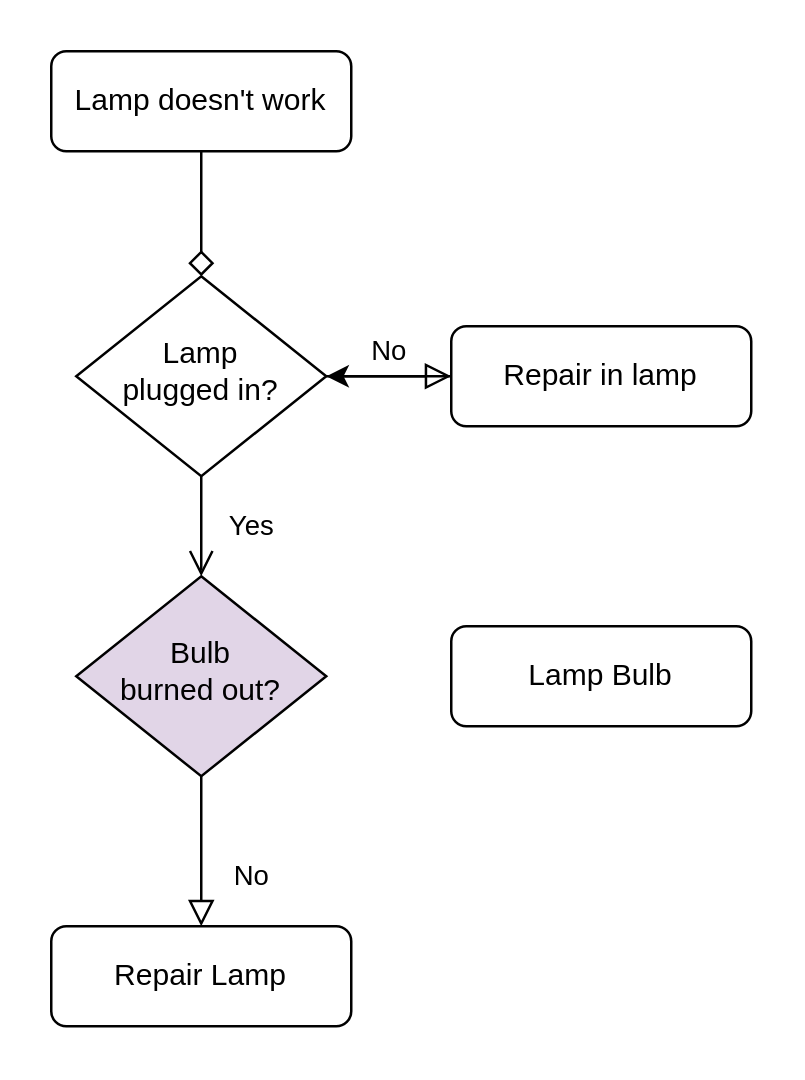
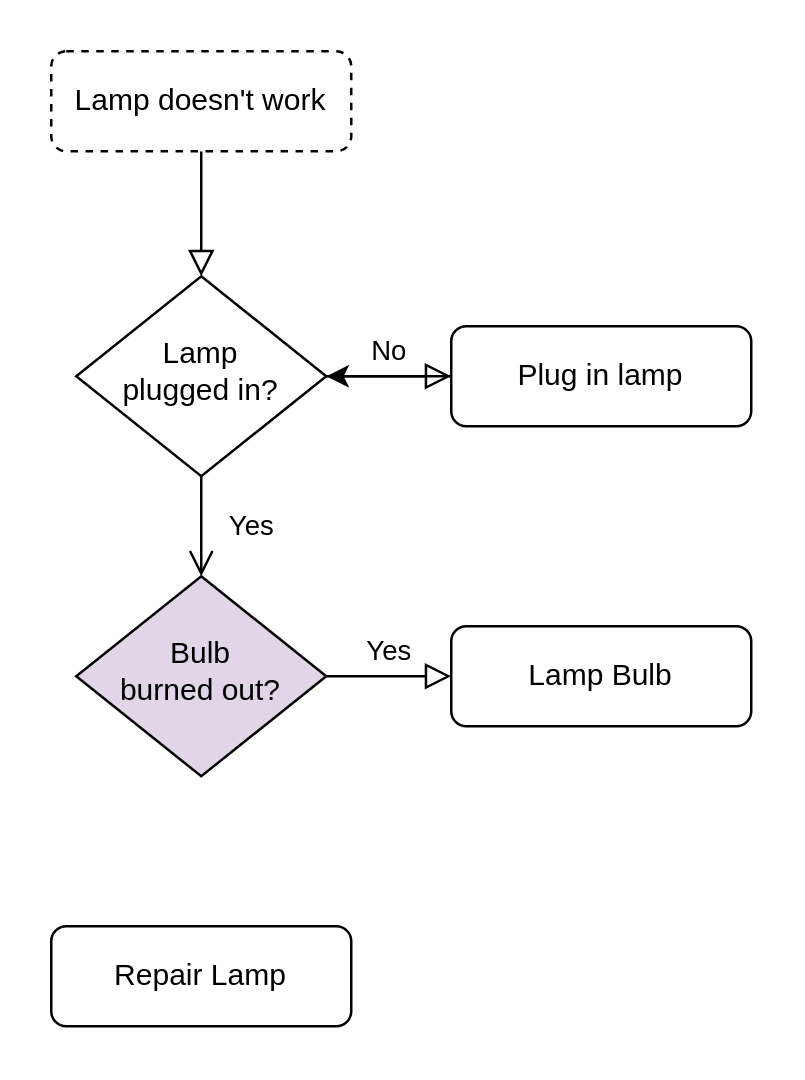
- <mxCell id="3" value="Lamp doesn't work" style="rounded=1;whiteSpace=wrap;html=1;fontSize=12;glass=0;strokeWidth=1;shadow=0;" parent="1" vertex="1"><mxGeometry x="20" y="20" width="120" height="40" as="geometry" /></mxCell>
+ <mxCell id="3" value="Lamp doesn't work" style="rounded=1;whiteSpace=wrap;html=1;fontSize=12;glass=0;strokeWidth=1;shadow=0;dashed=1;" parent="1" vertex="1"><mxGeometry x="20" y="20" width="120" height="40" as="geometry" /></mxCell>
- <mxCell id="2" value="" style="rounded=0;html=1;jettySize=auto;orthogonalLoop=1;fontSize=11;endArrow=diamond;endFill=0;endSize=8;strokeWidth=1;shadow=0;labelBackgroundColor=none;edgeStyle=orthogonalEdgeStyle;" parent="1" source="3" target="6" edge="1"><mxGeometry relative="1" as="geometry" /></mxCell>
+ <mxCell id="2" value="" style="rounded=0;html=1;jettySize=auto;orthogonalLoop=1;fontSize=11;endArrow=block;endFill=0;endSize=8;strokeWidth=1;shadow=0;labelBackgroundColor=none;edgeStyle=orthogonalEdgeStyle;" parent="1" source="3" target="6" edge="1"><mxGeometry relative="1" as="geometry" /></mxCell>
- <mxCell id="8" value="Repair in lamp" style="rounded=1;whiteSpace=wrap;html=1;fontSize=12;glass=0;strokeWidth=1;shadow=0;" parent="1" vertex="1"><mxGeometry x="180" y="130" width="120" height="40" as="geometry" /></mxCell>
+ <mxCell id="8" value="Plug in lamp" style="rounded=1;whiteSpace=wrap;html=1;fontSize=12;glass=0;strokeWidth=1;shadow=0;" parent="1" vertex="1"><mxGeometry x="180" y="130" width="120" height="40" as="geometry" /></mxCell>
+ <mxCell id="10" value="Yes" style="edgeStyle=orthogonalEdgeStyle;rounded=0;html=1;jettySize=auto;orthogonalLoop=1;fontSize=11;endArrow=block;endFill=0;endSize=8;strokeWidth=1;shadow=0;labelBackgroundColor=none;" parent="1" source="11" target="13" edge="1"><mxGeometry y="10" relative="1" as="geometry"><mxPoint as="offset" /></mxGeometry></mxCell>
- <mxCell id="9" value="No" style="rounded=0;html=1;jettySize=auto;orthogonalLoop=1;fontSize=11;endArrow=block;endFill=0;endSize=8;strokeWidth=1;shadow=0;labelBackgroundColor=none;edgeStyle=orthogonalEdgeStyle;" parent="1" source="11" target="12" edge="1"><mxGeometry x="0.333" y="20" relative="1" as="geometry"><mxPoint as="offset" /></mxGeometry></mxCell>
